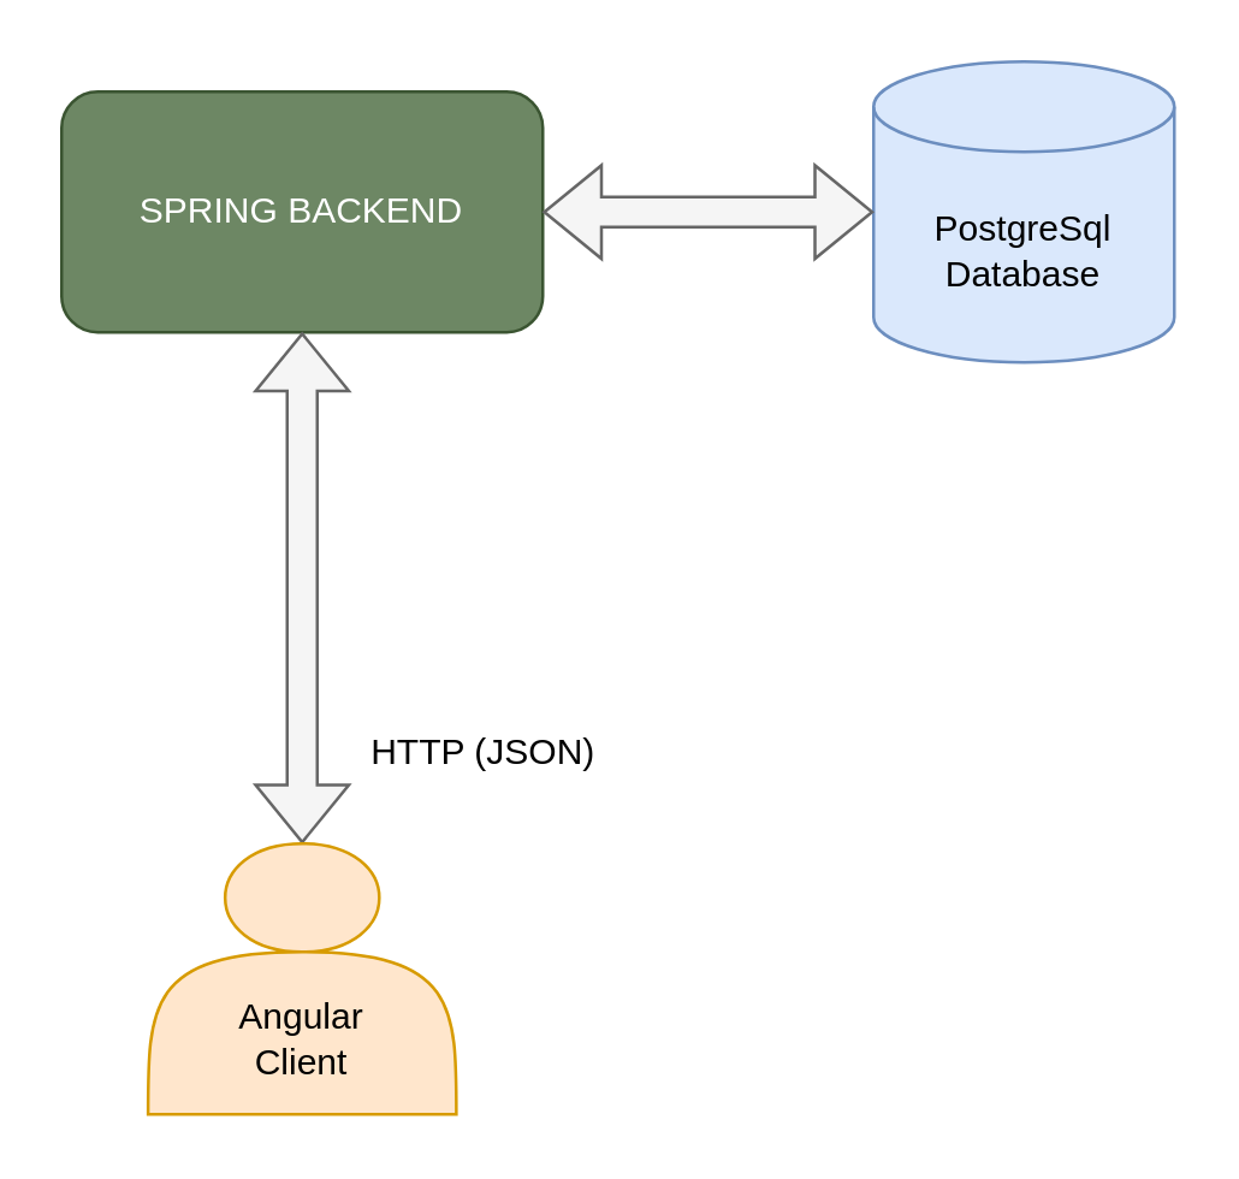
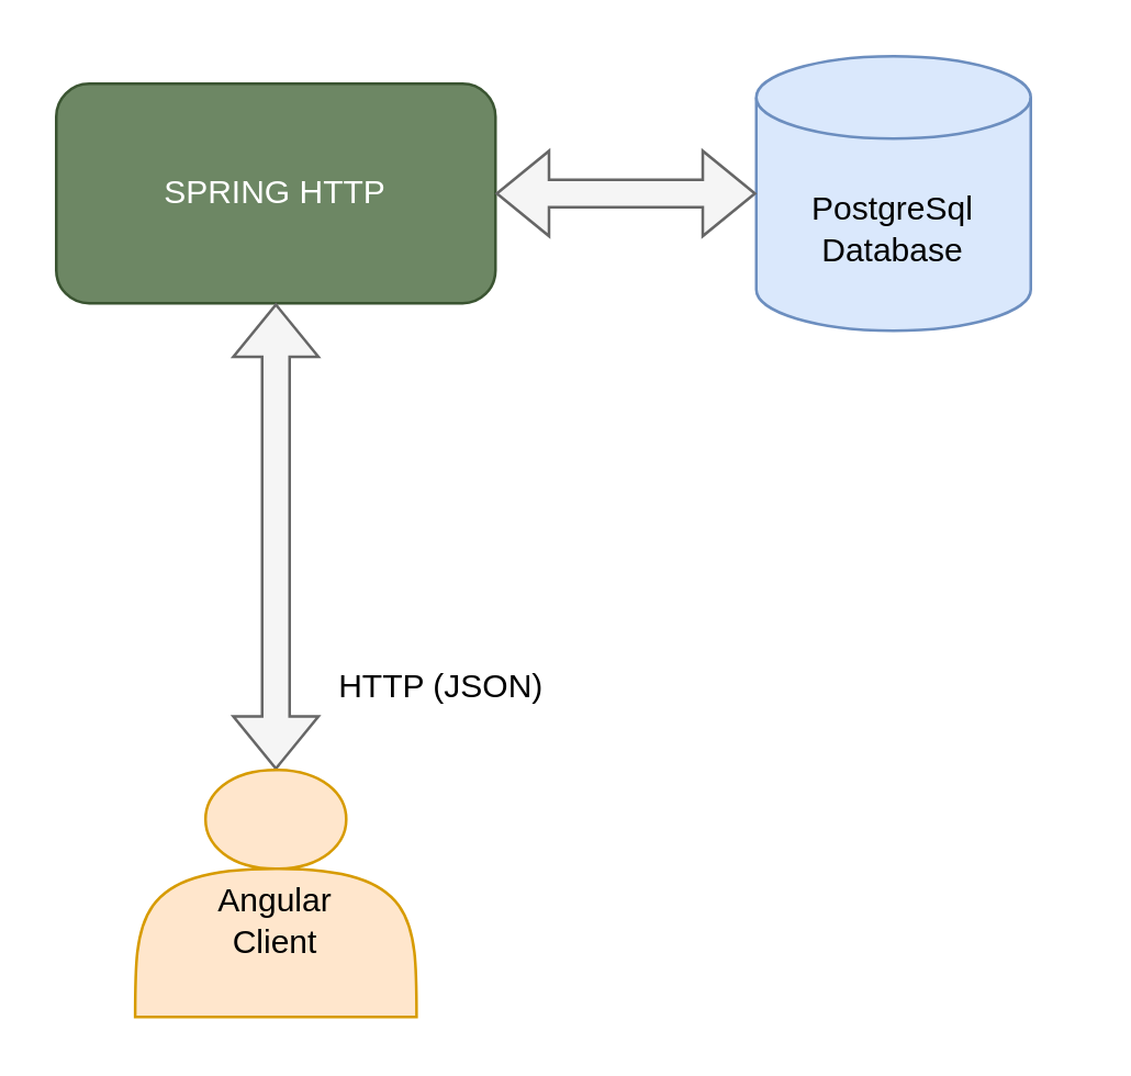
- <mxCell id="2" value="SPRING BACKEND" style="rounded=1;whiteSpace=wrap;html=1;fillColor=#6d8764;strokeColor=#3A5431;fontColor=#ffffff;" vertex="1" parent="1"><mxGeometry x="20" y="30" width="160" height="80" as="geometry" /></mxCell>
+ <mxCell id="2" value="SPRING HTTP" style="rounded=1;whiteSpace=wrap;html=1;fillColor=#6d8764;strokeColor=#3A5431;fontColor=#ffffff;" vertex="1" parent="1"><mxGeometry x="20" y="30" width="160" height="80" as="geometry" /></mxCell>
- <mxCell id="3" value="PostgreSql&lt;br&gt;Database" style="shape=cylinder3;whiteSpace=wrap;html=1;boundedLbl=1;backgroundOutline=1;size=15;fillColor=#dae8fc;strokeColor=#6c8ebf;" vertex="1" parent="1"><mxGeometry x="290" y="20" width="100" height="100" as="geometry" /></mxCell>
+ <mxCell id="3" value="PostgreSql&lt;br&gt;Database" style="shape=cylinder3;whiteSpace=wrap;html=1;boundedLbl=1;backgroundOutline=1;size=15;fillColor=#dae8fc;strokeColor=#6c8ebf;" vertex="1" parent="1"><mxGeometry x="275" y="20" width="100" height="100" as="geometry" /></mxCell>
- <mxCell id="8" value="Angular Client" style="text;html=1;strokeColor=none;fillColor=none;align=center;verticalAlign=middle;whiteSpace=wrap;rounded=0;" vertex="1" parent="1"><mxGeometry x="70" y="330" width="60" height="30" as="geometry" /></mxCell>
+ <mxCell id="8" value="Angular Client" style="text;html=1;strokeColor=none;fillColor=none;align=center;verticalAlign=middle;whiteSpace=wrap;rounded=0;" vertex="1" parent="1"><mxGeometry x="70" y="320" width="60" height="30" as="geometry" /></mxCell>
